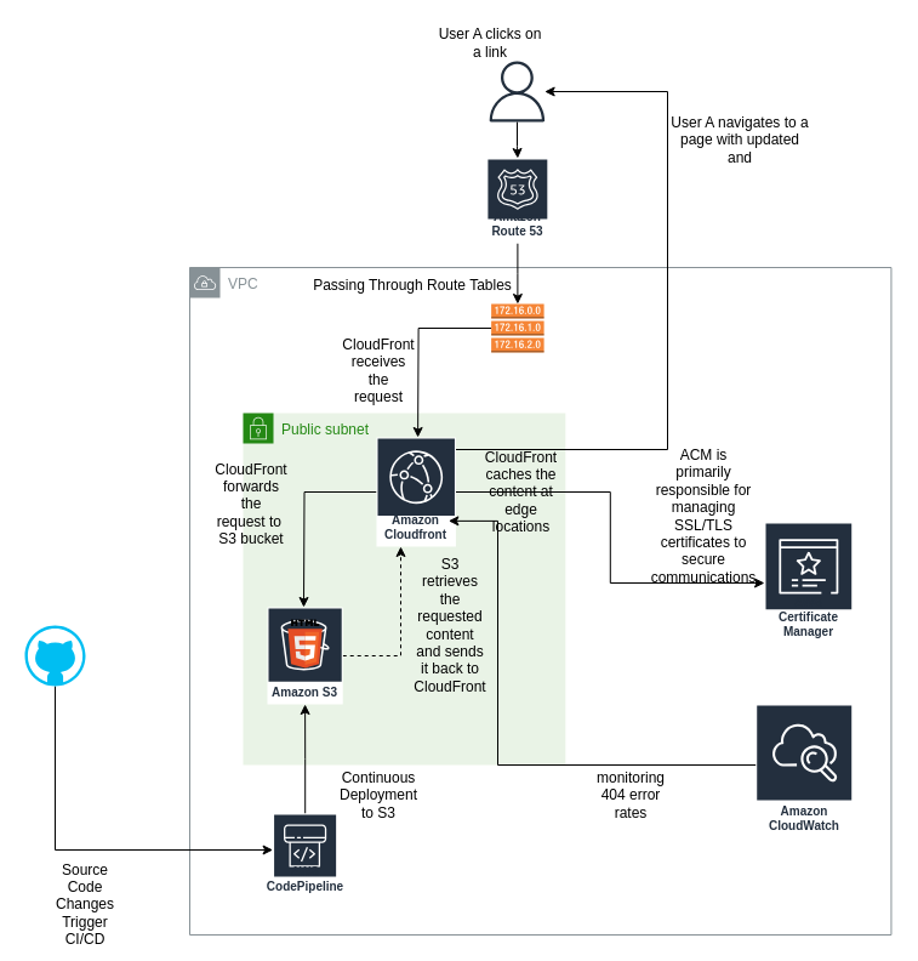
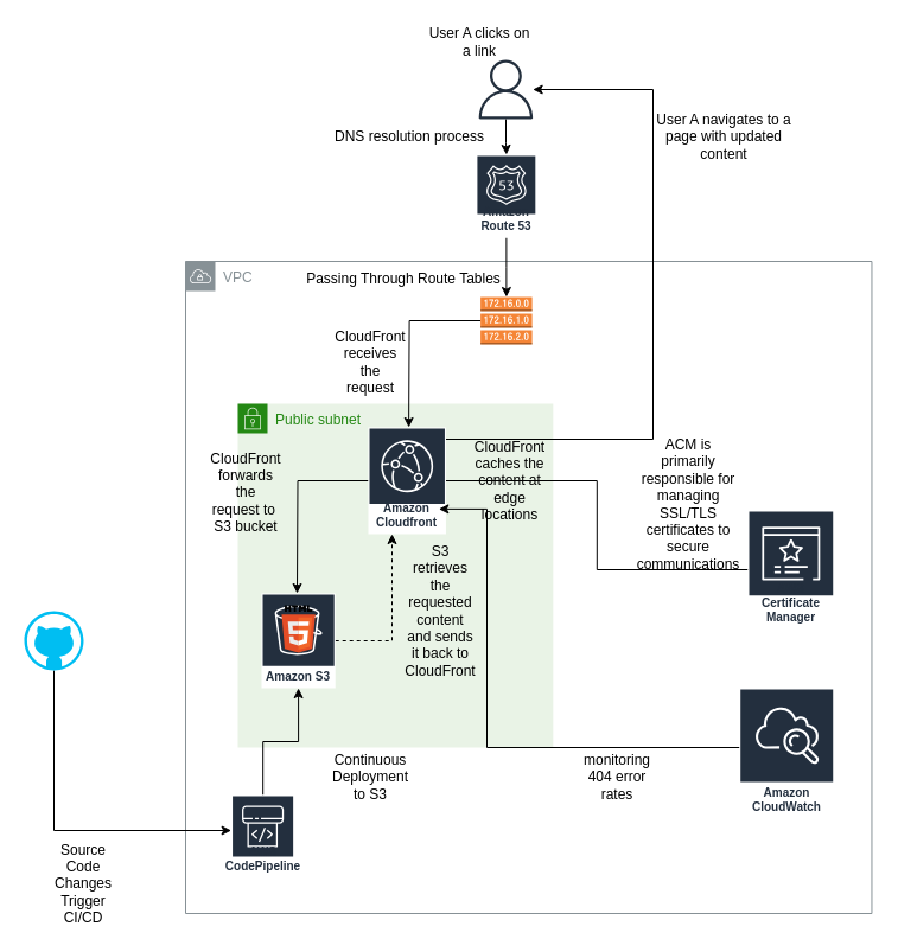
+ <mxCell id="10" value="DNS resolution process" style="text;strokeColor=none;align=center;fillColor=none;html=1;verticalAlign=middle;whiteSpace=wrap;rounded=0;" parent="1" vertex="1"><mxGeometry x="280" y="100" width="130" height="30" as="geometry" /></mxCell>
- <mxCell id="7" value="User A navigates to a page with updated and" style="text;strokeColor=none;align=center;fillColor=none;html=1;verticalAlign=middle;whiteSpace=wrap;rounded=0;" parent="1" vertex="1"><mxGeometry x="550" y="100" width="120" height="30" as="geometry" /></mxCell>
+ <mxCell id="7" value="User A navigates to a page with updated content" style="text;strokeColor=none;align=center;fillColor=none;html=1;verticalAlign=middle;whiteSpace=wrap;rounded=0;" parent="1" vertex="1"><mxGeometry x="550" y="100" width="120" height="30" as="geometry" /></mxCell>
- <mxCell id="15" style="edgeStyle=orthogonalEdgeStyle;rounded=0;orthogonalLoop=1;jettySize=auto;html=1;" parent="1" source="17" target="21" edge="1"><mxGeometry relative="1" as="geometry" /></mxCell>
+ <mxCell id="15" style="edgeStyle=orthogonalEdgeStyle;rounded=0;orthogonalLoop=1;jettySize=auto;html=1;endArrow=none;" parent="1" source="17" target="21" edge="1"><mxGeometry relative="1" as="geometry" /></mxCell>
- <mxCell id="29" value="AWS CodePipeline" style="sketch=0;outlineConnect=0;fontColor=#232F3E;gradientColor=none;strokeColor=#ffffff;fillColor=#232F3E;dashed=0;verticalLabelPosition=middle;verticalAlign=bottom;align=center;html=1;whiteSpace=wrap;fontSize=10;fontStyle=1;spacing=3;shape=mxgraph.aws4.productIcon;prIcon=mxgraph.aws4.codepipeline;" vertex="1" parent="1"><mxGeometry x="224.58" y="670" width="53.05" height="70" as="geometry" /></mxCell>
+ <mxCell id="29" value="AWS CodePipeline" style="sketch=0;outlineConnect=0;fontColor=#232F3E;gradientColor=none;strokeColor=#ffffff;fillColor=#232F3E;dashed=0;verticalLabelPosition=middle;verticalAlign=bottom;align=center;html=1;whiteSpace=wrap;fontSize=10;fontStyle=1;spacing=3;shape=mxgraph.aws4.productIcon;prIcon=mxgraph.aws4.codepipeline;" vertex="1" parent="1"><mxGeometry x="194.58" y="670" width="53.05" height="70" as="geometry" /></mxCell>
